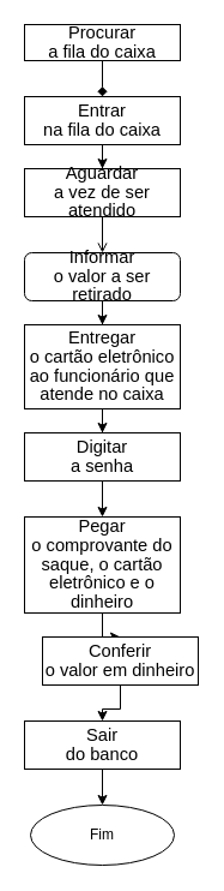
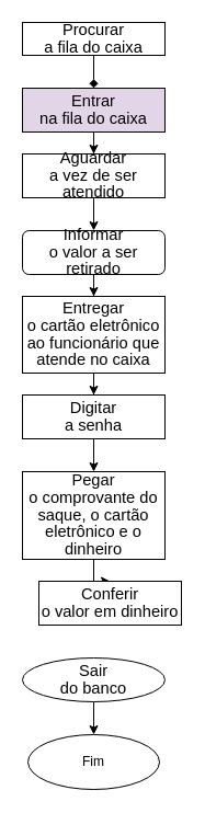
- <mxCell id="5" value="&lt;span style=&quot;font-size: 11.0pt ; line-height: 107% ; font-family: &amp;#34;calibri&amp;#34; , sans-serif&quot;&gt;Entrar&lt;br/&gt;na fila do caixa&lt;/span&gt;" style="rounded=0;whiteSpace=wrap;html=1;" vertex="1" parent="1"><mxGeometry x="20" y="80" width="130" height="40" as="geometry" /></mxCell>
+ <mxCell id="5" value="&lt;span style=&quot;font-size: 11.0pt ; line-height: 107% ; font-family: &amp;#34;calibri&amp;#34; , sans-serif&quot;&gt;Entrar&lt;br/&gt;na fila do caixa&lt;/span&gt;" style="rounded=0;whiteSpace=wrap;html=1;fillColor=#e1d5e7;" vertex="1" parent="1"><mxGeometry x="20" y="80" width="130" height="40" as="geometry" /></mxCell>
- <mxCell id="6" style="edgeStyle=orthogonalEdgeStyle;rounded=0;orthogonalLoop=1;jettySize=auto;html=1;entryX=0.5;entryY=0;entryDx=0;entryDy=0;endArrow=open;" edge="1" parent="1" source="7" target="9"><mxGeometry relative="1" as="geometry" /></mxCell>
+ <mxCell id="6" style="edgeStyle=orthogonalEdgeStyle;rounded=0;orthogonalLoop=1;jettySize=auto;html=1;entryX=0.5;entryY=0;entryDx=0;entryDy=0;" edge="1" parent="1" source="7" target="9"><mxGeometry relative="1" as="geometry" /></mxCell>
- <mxCell id="16" style="edgeStyle=orthogonalEdgeStyle;rounded=0;orthogonalLoop=1;jettySize=auto;html=1;entryX=0.5;entryY=0;entryDx=0;entryDy=0;" edge="1" parent="1" source="17" target="19"><mxGeometry relative="1" as="geometry" /></mxCell>
- <mxCell id="19" value="&lt;span style=&quot;font-size: 11.0pt ; line-height: 107% ; font-family: &amp;#34;calibri&amp;#34; , sans-serif&quot;&gt;Sair&lt;br/&gt;do banco&lt;/span&gt;" style="rounded=0;whiteSpace=wrap;html=1;" vertex="1" parent="1"><mxGeometry x="20" y="600" width="130" height="40" as="geometry" /></mxCell>
+ <mxCell id="19" value="&lt;span style=&quot;font-size: 11.0pt ; line-height: 107% ; font-family: &amp;#34;calibri&amp;#34; , sans-serif&quot;&gt;Sair&lt;br/&gt;do banco&lt;/span&gt;" style="ellipse;whiteSpace=wrap;html=1;" vertex="1" parent="1"><mxGeometry x="20" y="600" width="130" height="40" as="geometry" /></mxCell>
